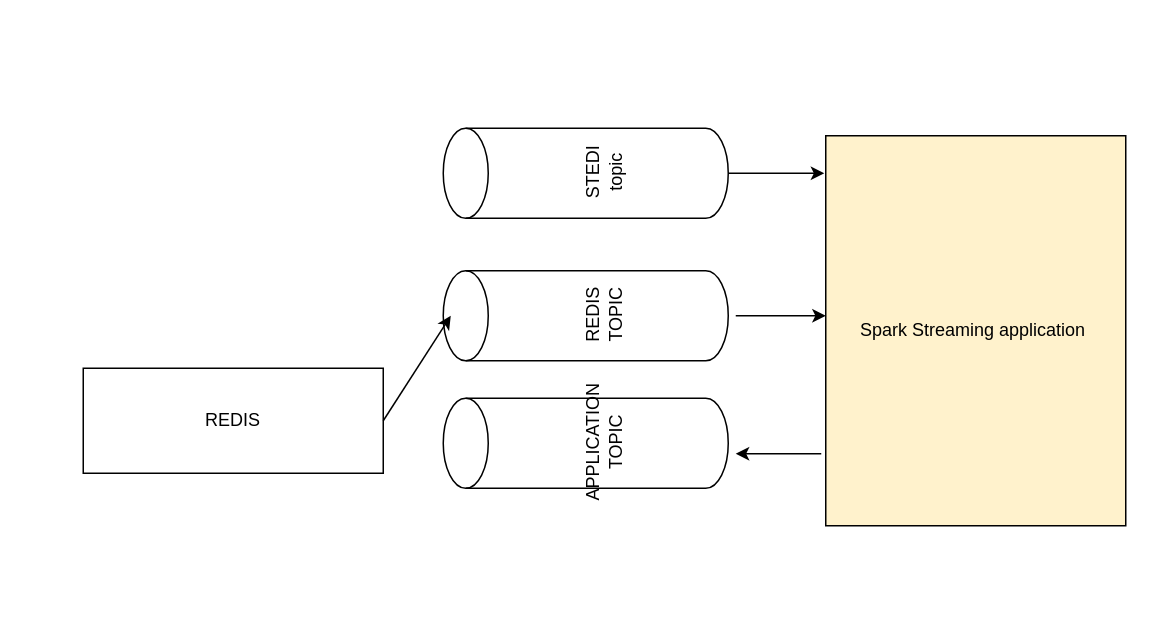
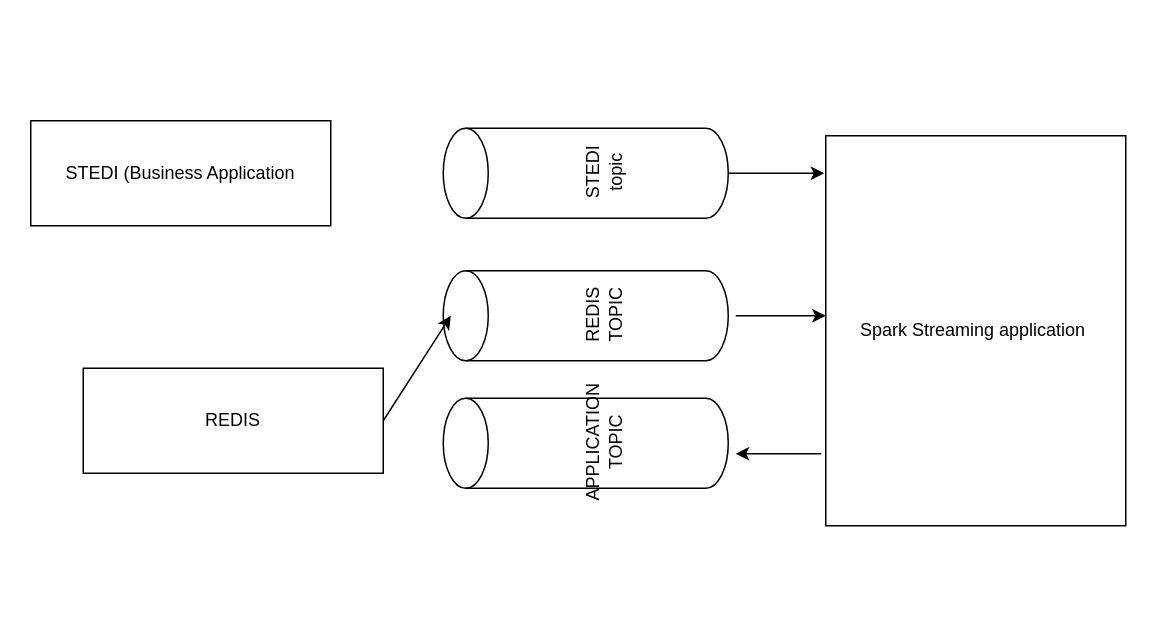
+ <mxCell id="2" value="STEDI (Business Application" style="rounded=0;whiteSpace=wrap;html=1;" vertex="1" parent="1"><mxGeometry x="20" y="80" width="200" height="70" as="geometry" /></mxCell>
- <mxCell id="3" value="Spark Streaming application&amp;nbsp;" style="rounded=0;whiteSpace=wrap;html=1;fillColor=#fff2cc;" vertex="1" parent="1"><mxGeometry x="550" y="90" width="200" height="260" as="geometry" /></mxCell>
+ <mxCell id="3" value="Spark Streaming application&amp;nbsp;" style="rounded=0;whiteSpace=wrap;html=1;" vertex="1" parent="1"><mxGeometry x="550" y="90" width="200" height="260" as="geometry" /></mxCell>
